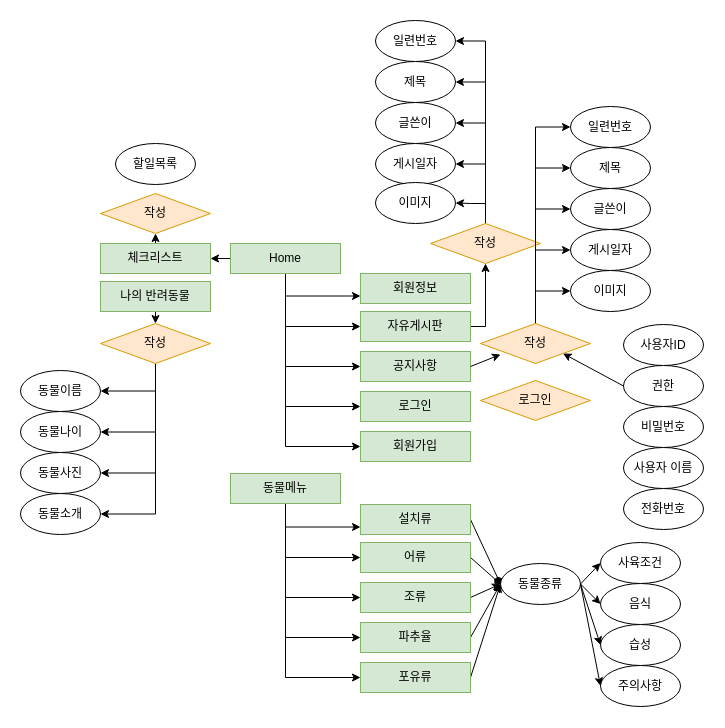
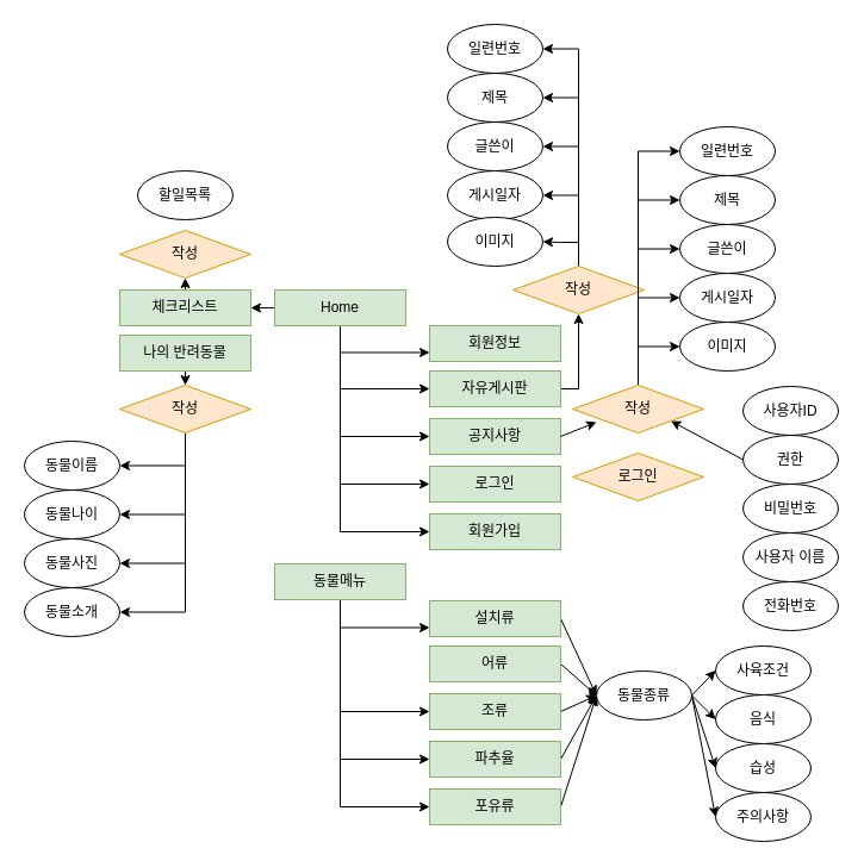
- <mxCell id="15" style="edgeStyle=orthogonalEdgeStyle;rounded=0;orthogonalLoop=1;jettySize=auto;html=1;exitX=0.5;exitY=1;exitDx=0;exitDy=0;entryX=0;entryY=0.5;entryDx=0;entryDy=0;" edge="1" parent="1" source="20" target="22"><mxGeometry relative="1" as="geometry" /></mxCell>
- <mxCell id="29" style="rounded=0;orthogonalLoop=1;jettySize=auto;html=1;exitX=1;exitY=0.5;exitDx=0;exitDy=0;entryX=0;entryY=0.5;entryDx=0;entryDy=0;endArrow=diamond;" edge="1" parent="1" source="30" target="35"><mxGeometry relative="1" as="geometry" /></mxCell>
+ <mxCell id="29" style="rounded=0;orthogonalLoop=1;jettySize=auto;html=1;exitX=1;exitY=0.5;exitDx=0;exitDy=0;entryX=0;entryY=0.5;entryDx=0;entryDy=0;" edge="1" parent="1" source="30" target="35"><mxGeometry relative="1" as="geometry" /></mxCell>
